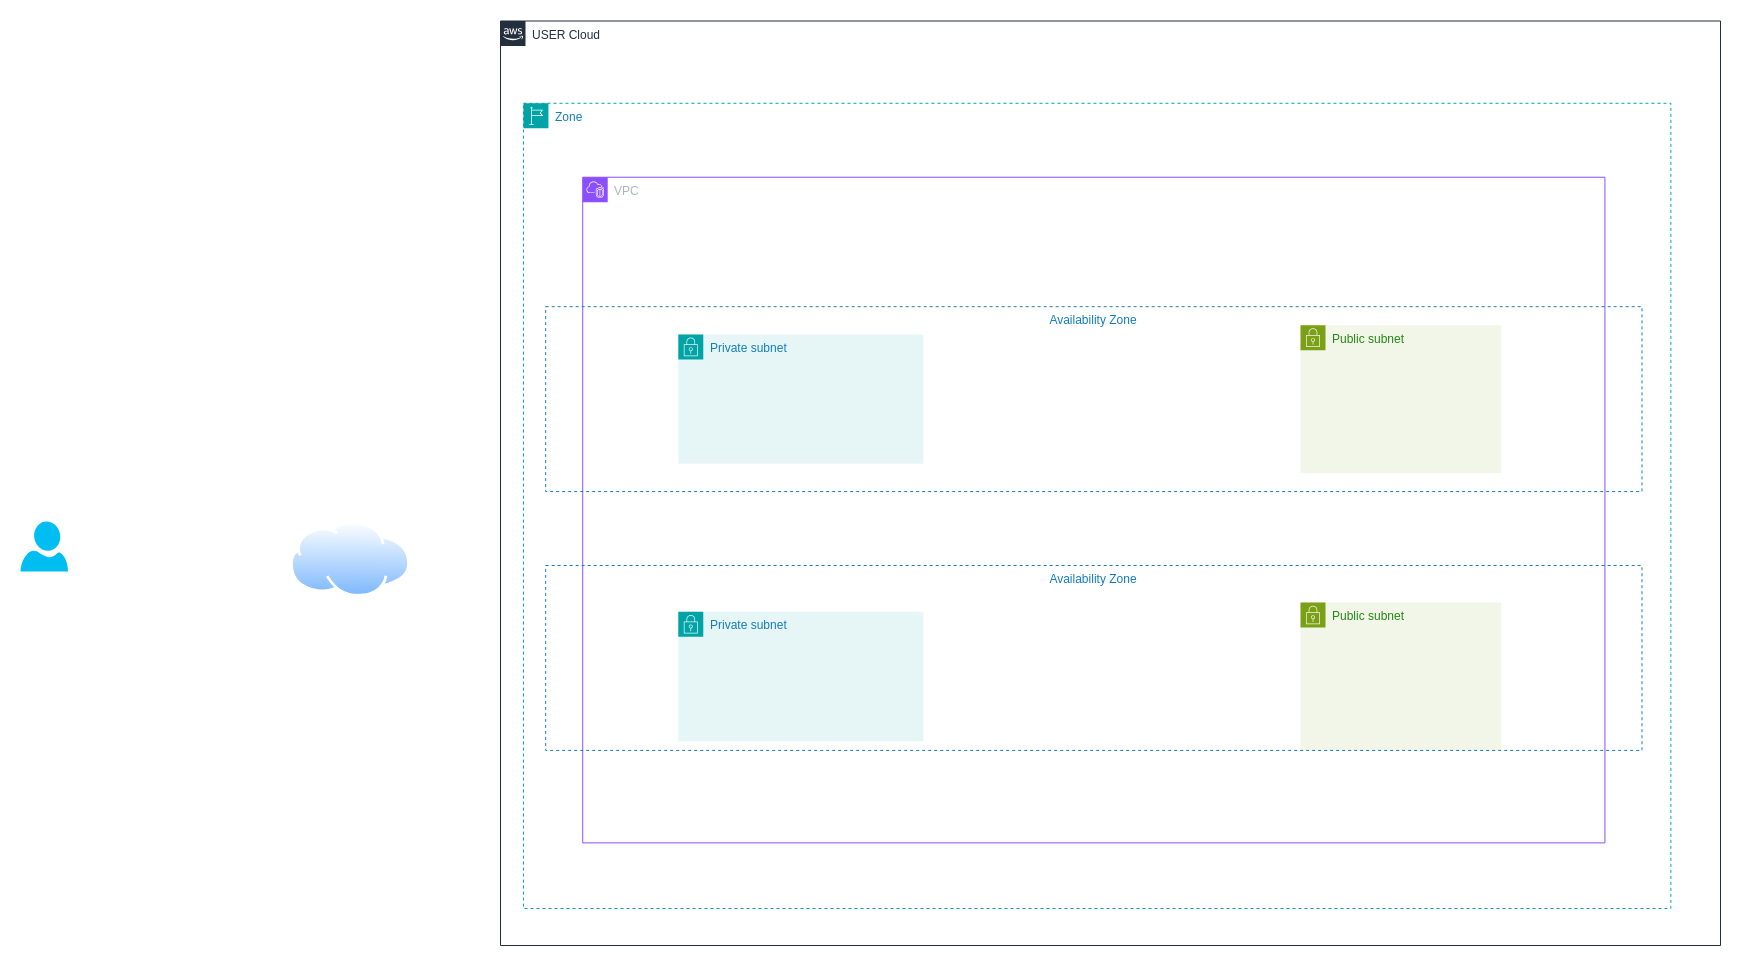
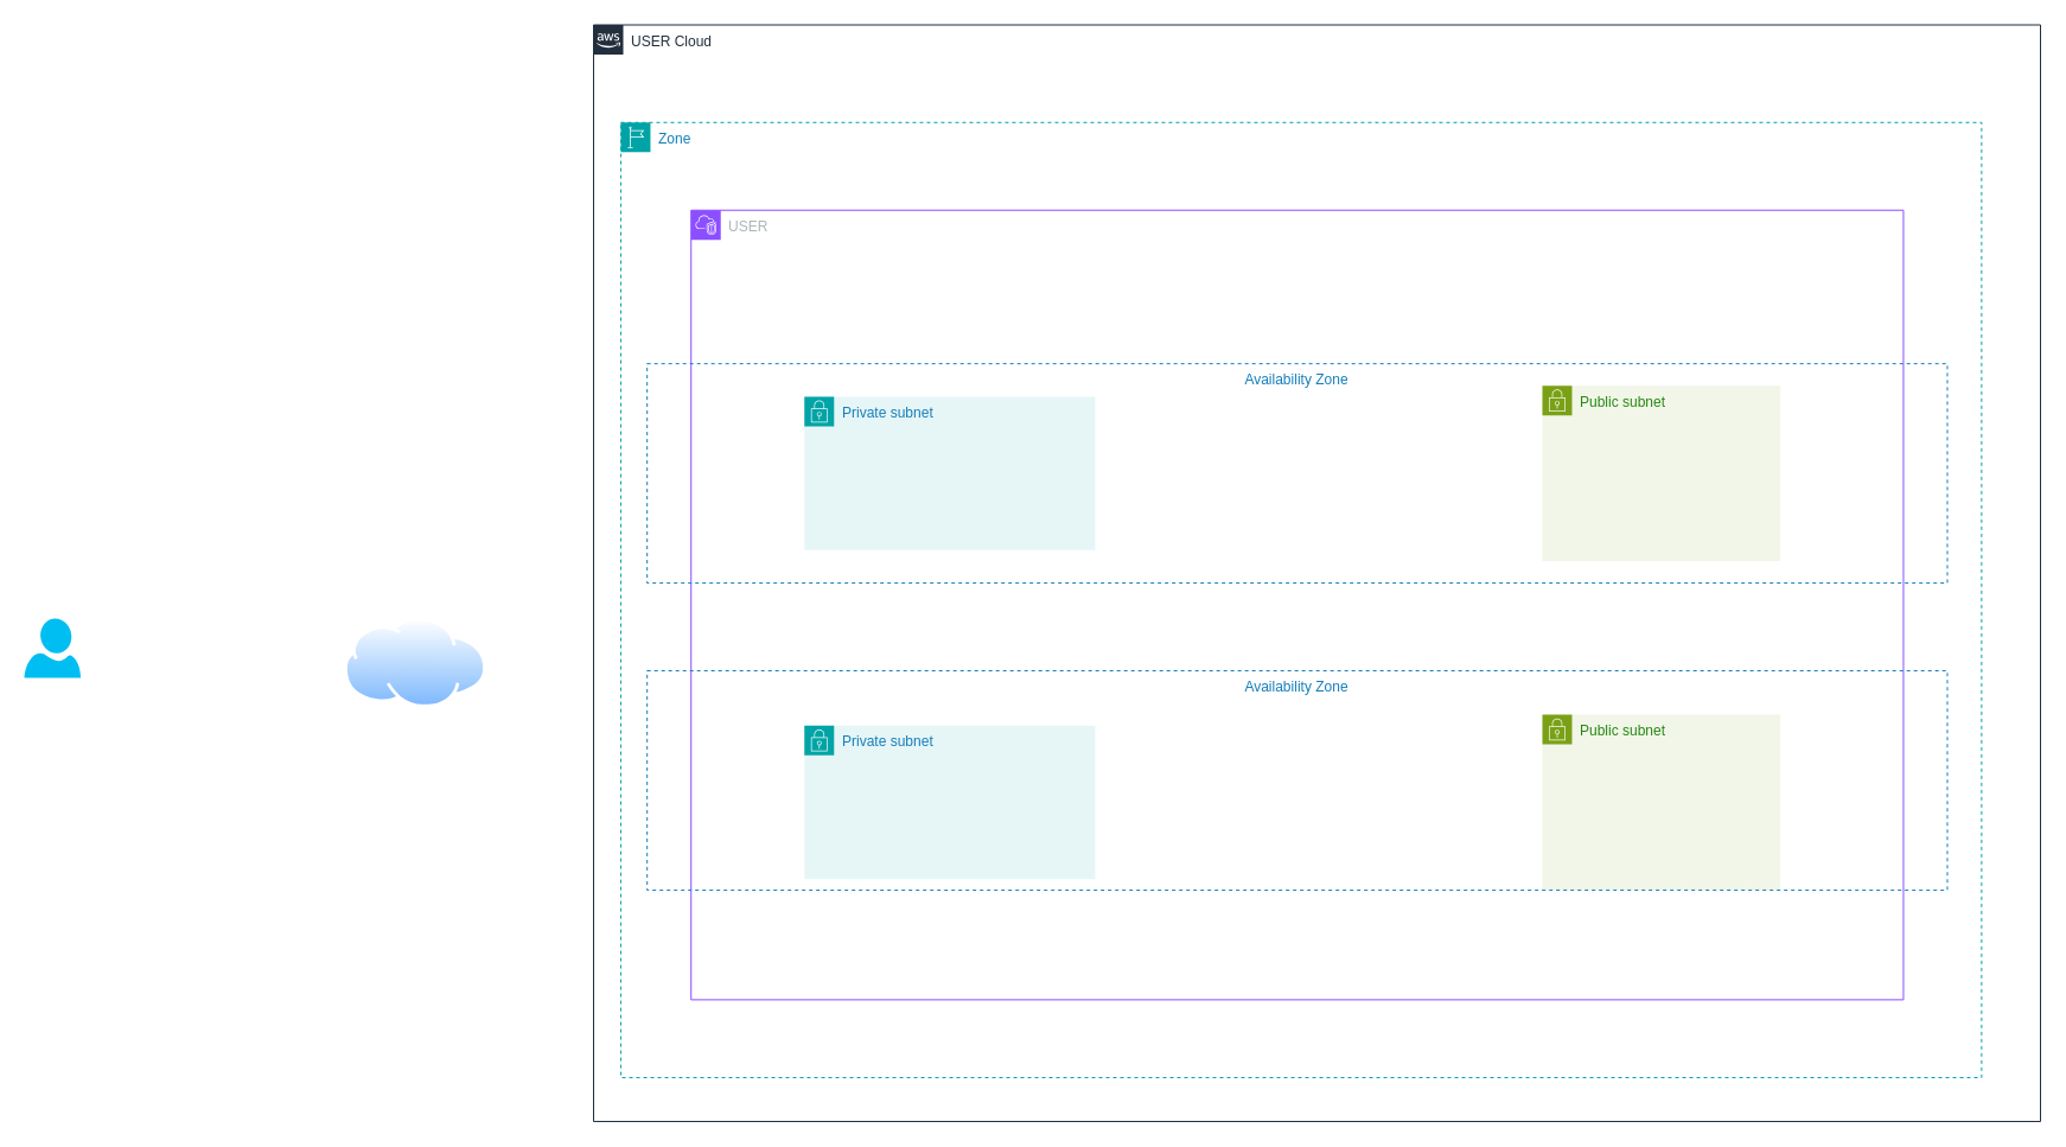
- <mxCell id="5" value="VPC" style="points=[[0,0],[0.25,0],[0.5,0],[0.75,0],[1,0],[1,0.25],[1,0.5],[1,0.75],[1,1],[0.75,1],[0.5,1],[0.25,1],[0,1],[0,0.75],[0,0.5],[0,0.25]];outlineConnect=0;gradientColor=none;html=1;whiteSpace=wrap;fontSize=12;fontStyle=0;container=0;pointerEvents=0;collapsible=0;recursiveResize=0;shape=mxgraph.aws4.group;grIcon=mxgraph.aws4.group_vpc2;strokeColor=#8C4FFF;fillColor=none;verticalAlign=top;align=left;spacingLeft=30;fontColor=#AAB7B8;dashed=0;movable=1;resizable=1;rotatable=1;deletable=1;editable=1;locked=0;connectable=1;" vertex="1" parent="2"><mxGeometry x="82.222" y="156.24" width="1022.222" height="665.64" as="geometry" /></mxCell>
+ <mxCell id="5" value="USER" style="points=[[0,0],[0.25,0],[0.5,0],[0.75,0],[1,0],[1,0.25],[1,0.5],[1,0.75],[1,1],[0.75,1],[0.5,1],[0.25,1],[0,1],[0,0.75],[0,0.5],[0,0.25]];outlineConnect=0;gradientColor=none;html=1;whiteSpace=wrap;fontSize=12;fontStyle=0;container=0;pointerEvents=0;collapsible=0;recursiveResize=0;shape=mxgraph.aws4.group;grIcon=mxgraph.aws4.group_vpc2;strokeColor=#8C4FFF;fillColor=none;verticalAlign=top;align=left;spacingLeft=30;fontColor=#AAB7B8;dashed=0;movable=1;resizable=1;rotatable=1;deletable=1;editable=1;locked=0;connectable=1;" vertex="1" parent="2"><mxGeometry x="82.222" y="156.24" width="1022.222" height="665.64" as="geometry" /></mxCell>
